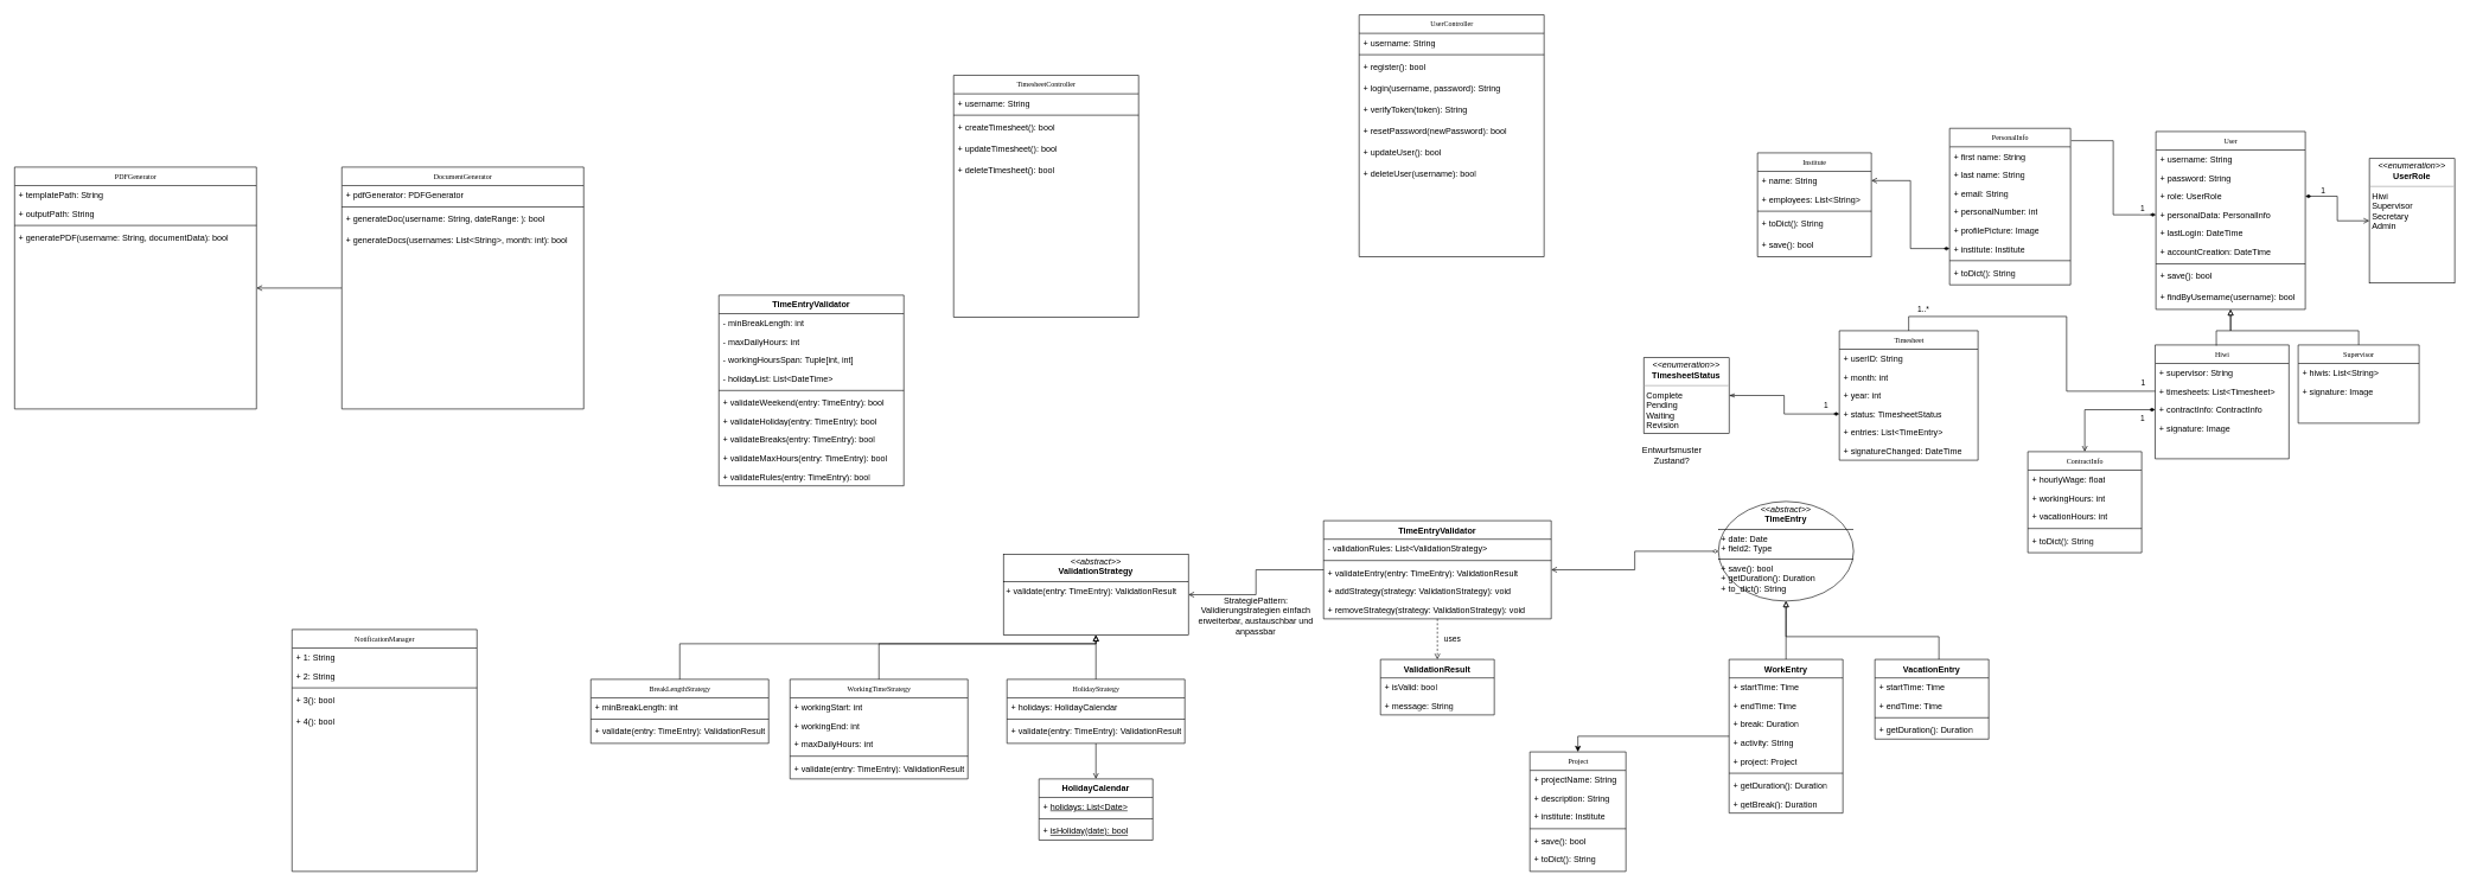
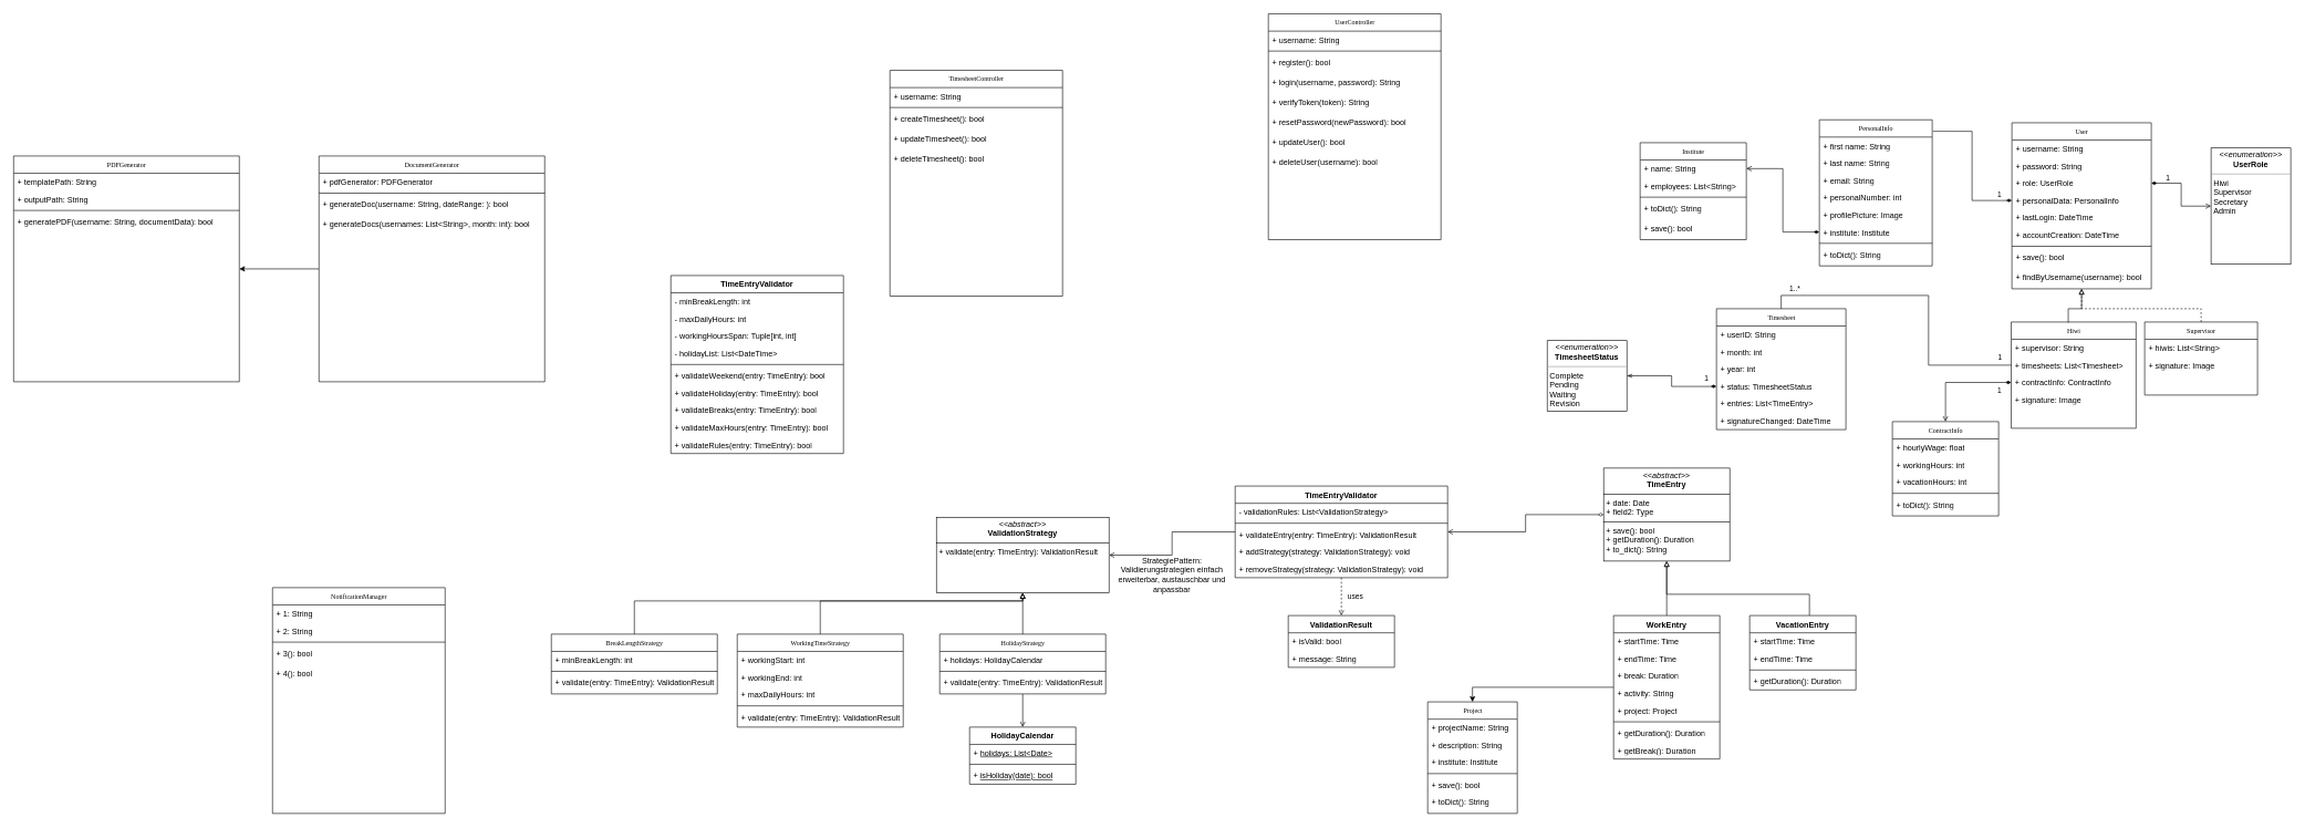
- <mxCell id="121" style="edgeStyle=orthogonalEdgeStyle;rounded=0;orthogonalLoop=1;jettySize=auto;html=1;endArrow=open;" parent="1" source="122" target="133" edge="1"><mxGeometry relative="1" as="geometry" /></mxCell>
+ <mxCell id="121" style="edgeStyle=orthogonalEdgeStyle;rounded=0;orthogonalLoop=1;jettySize=auto;html=1;" parent="1" source="122" target="133" edge="1"><mxGeometry relative="1" as="geometry" /></mxCell>
- <mxCell id="38" style="edgeStyle=orthogonalEdgeStyle;rounded=0;orthogonalLoop=1;jettySize=auto;html=1;entryX=0.5;entryY=1;entryDx=0;entryDy=0;endArrow=block;endFill=0;" parent="1" source="39" target="2" edge="1"><mxGeometry relative="1" as="geometry"><Array as="points"><mxPoint x="3315" y="464" /><mxPoint x="3135" y="464" /></Array></mxGeometry></mxCell>
+ <mxCell id="38" style="edgeStyle=orthogonalEdgeStyle;rounded=0;orthogonalLoop=1;jettySize=auto;html=1;entryX=0.5;entryY=1;entryDx=0;entryDy=0;endArrow=block;endFill=0;dashed=1;" parent="1" source="39" target="2" edge="1"><mxGeometry relative="1" as="geometry"><Array as="points"><mxPoint x="3315" y="464" /><mxPoint x="3135" y="464" /></Array></mxGeometry></mxCell>
- <mxCell id="64" value="&lt;p style=&quot;margin:0px;margin-top:4px;text-align:center;&quot;&gt;&lt;i&gt;&amp;lt;&amp;lt;enumeration&amp;gt;&amp;gt;&lt;/i&gt;&lt;br&gt;&lt;b&gt;TimesheetStatus&lt;/b&gt;&lt;/p&gt;&lt;hr size=&quot;1&quot;&gt;&lt;p style=&quot;margin:0px;margin-left:4px;&quot;&gt;Complete&lt;br&gt;Pending&lt;/p&gt;&lt;p style=&quot;margin:0px;margin-left:4px;&quot;&gt;Waiting&lt;/p&gt;&lt;p style=&quot;margin:0px;margin-left:4px;&quot;&gt;Revision&lt;/p&gt;&lt;p style=&quot;margin:0px;margin-left:4px;&quot;&gt;&lt;br&gt;&lt;/p&gt;" style="verticalAlign=top;align=left;overflow=fill;fontSize=12;fontFamily=Helvetica;html=1;rounded=0;shadow=0;comic=0;labelBackgroundColor=none;strokeWidth=1" parent="1" vertex="1"><mxGeometry x="2310.03" y="502" width="120" height="106" as="geometry" /></mxCell>
+ <mxCell id="64" value="&lt;p style=&quot;margin:0px;margin-top:4px;text-align:center;&quot;&gt;&lt;i&gt;&amp;lt;&amp;lt;enumeration&amp;gt;&amp;gt;&lt;/i&gt;&lt;br&gt;&lt;b&gt;TimesheetStatus&lt;/b&gt;&lt;/p&gt;&lt;hr size=&quot;1&quot;&gt;&lt;p style=&quot;margin:0px;margin-left:4px;&quot;&gt;Complete&lt;br&gt;Pending&lt;/p&gt;&lt;p style=&quot;margin:0px;margin-left:4px;&quot;&gt;Waiting&lt;/p&gt;&lt;p style=&quot;margin:0px;margin-left:4px;&quot;&gt;Revision&lt;/p&gt;&lt;p style=&quot;margin:0px;margin-left:4px;&quot;&gt;&lt;br&gt;&lt;/p&gt;" style="verticalAlign=top;align=left;overflow=fill;fontSize=12;fontFamily=Helvetica;html=1;rounded=0;shadow=0;comic=0;labelBackgroundColor=none;strokeWidth=1" parent="1" vertex="1"><mxGeometry x="2330.03" y="512" width="120" height="106" as="geometry" /></mxCell>
- <mxCell id="114" value="Entwurfsmuster Zustand?" style="text;strokeColor=none;align=center;fillColor=none;html=1;verticalAlign=middle;whiteSpace=wrap;rounded=0;" parent="1" vertex="1"><mxGeometry x="2300" y="624" width="100" height="30" as="geometry" /></mxCell>
- <mxCell id="56" value="&lt;p style=&quot;margin:0px;margin-top:4px;text-align:center;&quot;&gt;&lt;i&gt;&amp;lt;&amp;lt;abstract&amp;gt;&amp;gt;&lt;/i&gt;&lt;br&gt;&lt;b&gt;TimeEntry&lt;/b&gt;&lt;/p&gt;&lt;hr size=&quot;1&quot; style=&quot;border-style:solid;&quot;&gt;&lt;p style=&quot;margin:0px;margin-left:4px;&quot;&gt;&lt;span style=&quot;background-color: initial;&quot;&gt;+ date: Date&lt;/span&gt;&lt;br&gt;&lt;/p&gt;&lt;p style=&quot;margin:0px;margin-left:4px;&quot;&gt;+ field2: Type&lt;/p&gt;&lt;hr size=&quot;1&quot; style=&quot;border-style:solid;&quot;&gt;&lt;p style=&quot;margin:0px;margin-left:4px;&quot;&gt;+ save(): bool&lt;br&gt;&lt;/p&gt;&lt;p style=&quot;margin:0px;margin-left:4px;&quot;&gt;+ getDuration(): Duration&lt;br&gt;+ to_dict(): String&lt;/p&gt;" style="ellipse;verticalAlign=top;align=left;overflow=fill;html=1;whiteSpace=wrap;" parent="1" vertex="1"><mxGeometry x="2415.03" y="704" width="190" height="140" as="geometry" /></mxCell>
+ <mxCell id="56" value="&lt;p style=&quot;margin:0px;margin-top:4px;text-align:center;&quot;&gt;&lt;i&gt;&amp;lt;&amp;lt;abstract&amp;gt;&amp;gt;&lt;/i&gt;&lt;br&gt;&lt;b&gt;TimeEntry&lt;/b&gt;&lt;/p&gt;&lt;hr size=&quot;1&quot; style=&quot;border-style:solid;&quot;&gt;&lt;p style=&quot;margin:0px;margin-left:4px;&quot;&gt;&lt;span style=&quot;background-color: initial;&quot;&gt;+ date: Date&lt;/span&gt;&lt;br&gt;&lt;/p&gt;&lt;p style=&quot;margin:0px;margin-left:4px;&quot;&gt;+ field2: Type&lt;/p&gt;&lt;hr size=&quot;1&quot; style=&quot;border-style:solid;&quot;&gt;&lt;p style=&quot;margin:0px;margin-left:4px;&quot;&gt;+ save(): bool&lt;br&gt;&lt;/p&gt;&lt;p style=&quot;margin:0px;margin-left:4px;&quot;&gt;+ getDuration(): Duration&lt;br&gt;+ to_dict(): String&lt;/p&gt;" style="verticalAlign=top;align=left;overflow=fill;html=1;whiteSpace=wrap;" parent="1" vertex="1"><mxGeometry x="2415.03" y="704" width="190" height="140" as="geometry" /></mxCell>
